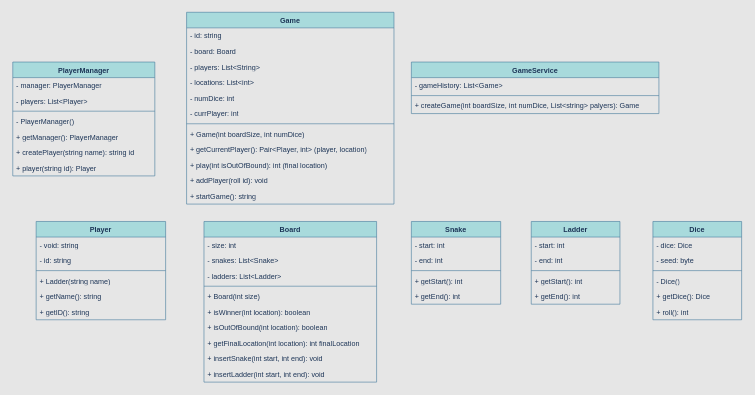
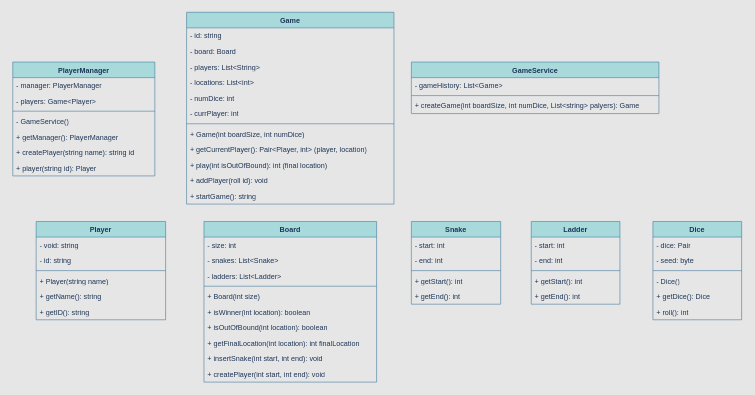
- <mxCell id="54" value="- players: List&amp;lt;Player&amp;gt;" style="text;strokeColor=none;fillColor=none;align=left;verticalAlign=top;spacingLeft=4;spacingRight=4;overflow=hidden;rotatable=0;points=[[0,0.5],[1,0.5]];portConstraint=eastwest;whiteSpace=wrap;html=1;fontColor=#1D3557;" vertex="1" parent="52"><mxGeometry y="52" width="237" height="26" as="geometry" /></mxCell>
+ <mxCell id="54" value="- players: Game&amp;lt;Player&amp;gt;" style="text;strokeColor=none;fillColor=none;align=left;verticalAlign=top;spacingLeft=4;spacingRight=4;overflow=hidden;rotatable=0;points=[[0,0.5],[1,0.5]];portConstraint=eastwest;whiteSpace=wrap;html=1;fontColor=#1D3557;" vertex="1" parent="52"><mxGeometry y="52" width="237" height="26" as="geometry" /></mxCell>
- <mxCell id="56" value="- PlayerManager()" style="text;strokeColor=none;fillColor=none;align=left;verticalAlign=top;spacingLeft=4;spacingRight=4;overflow=hidden;rotatable=0;points=[[0,0.5],[1,0.5]];portConstraint=eastwest;whiteSpace=wrap;html=1;fontColor=#1D3557;" vertex="1" parent="52"><mxGeometry y="86" width="237" height="26" as="geometry" /></mxCell>
+ <mxCell id="56" value="- GameService()" style="text;strokeColor=none;fillColor=none;align=left;verticalAlign=top;spacingLeft=4;spacingRight=4;overflow=hidden;rotatable=0;points=[[0,0.5],[1,0.5]];portConstraint=eastwest;whiteSpace=wrap;html=1;fontColor=#1D3557;" vertex="1" parent="52"><mxGeometry y="86" width="237" height="26" as="geometry" /></mxCell>
- <mxCell id="33" value="- dice: Dice" style="text;strokeColor=none;fillColor=none;align=left;verticalAlign=top;spacingLeft=4;spacingRight=4;overflow=hidden;rotatable=0;points=[[0,0.5],[1,0.5]];portConstraint=eastwest;whiteSpace=wrap;html=1;fontColor=#1D3557;" vertex="1" parent="32"><mxGeometry y="26" width="148" height="26" as="geometry" /></mxCell>
+ <mxCell id="33" value="- dice: Pair" style="text;strokeColor=none;fillColor=none;align=left;verticalAlign=top;spacingLeft=4;spacingRight=4;overflow=hidden;rotatable=0;points=[[0,0.5],[1,0.5]];portConstraint=eastwest;whiteSpace=wrap;html=1;fontColor=#1D3557;" vertex="1" parent="32"><mxGeometry y="26" width="148" height="26" as="geometry" /></mxCell>
- <mxCell id="6" value="+ Ladder(string name)" style="text;strokeColor=none;fillColor=none;align=left;verticalAlign=top;spacingLeft=4;spacingRight=4;overflow=hidden;rotatable=0;points=[[0,0.5],[1,0.5]];portConstraint=eastwest;whiteSpace=wrap;html=1;fontColor=#1D3557;" vertex="1" parent="2"><mxGeometry y="86" width="216" height="26" as="geometry" /></mxCell>
+ <mxCell id="6" value="+ Player(string name)" style="text;strokeColor=none;fillColor=none;align=left;verticalAlign=top;spacingLeft=4;spacingRight=4;overflow=hidden;rotatable=0;points=[[0,0.5],[1,0.5]];portConstraint=eastwest;whiteSpace=wrap;html=1;fontColor=#1D3557;" vertex="1" parent="2"><mxGeometry y="86" width="216" height="26" as="geometry" /></mxCell>
- <mxCell id="19" value="+ insertLadder(int start, int end): void" style="text;strokeColor=none;fillColor=none;align=left;verticalAlign=top;spacingLeft=4;spacingRight=4;overflow=hidden;rotatable=0;points=[[0,0.5],[1,0.5]];portConstraint=eastwest;whiteSpace=wrap;html=1;fontColor=#1D3557;" vertex="1" parent="9"><mxGeometry y="242" width="288" height="26" as="geometry" /></mxCell>
+ <mxCell id="19" value="+ createPlayer(int start, int end): void" style="text;strokeColor=none;fillColor=none;align=left;verticalAlign=top;spacingLeft=4;spacingRight=4;overflow=hidden;rotatable=0;points=[[0,0.5],[1,0.5]];portConstraint=eastwest;whiteSpace=wrap;html=1;fontColor=#1D3557;" vertex="1" parent="9"><mxGeometry y="242" width="288" height="26" as="geometry" /></mxCell>
